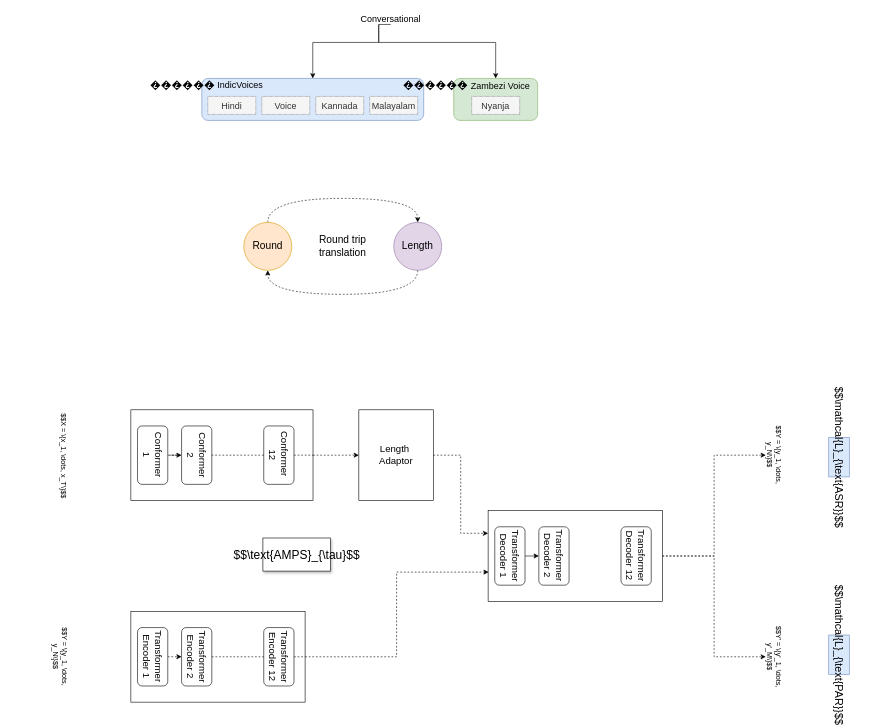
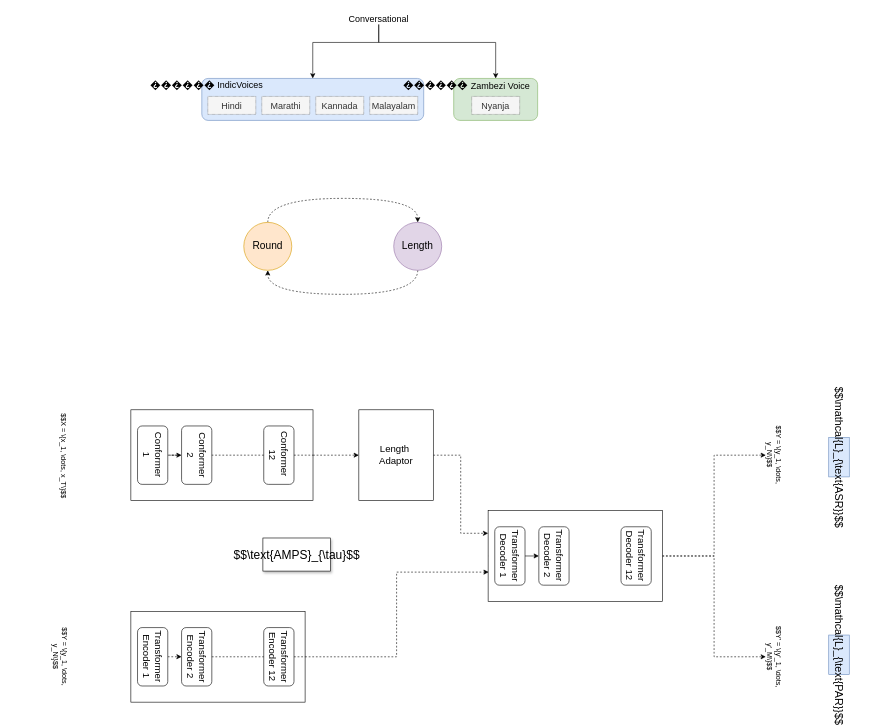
- <mxCell id="4" value="Conversational" style="text;align=center;verticalAlign=middle;whiteSpace=wrap;rounded=0;shadow=0;glass=0;textShadow=0;labelBorderColor=none;fontFamily=Helvetica;movable=1;resizable=1;rotatable=1;deletable=1;editable=1;locked=0;connectable=1;fontSize=15;" parent="1" vertex="1"><mxGeometry x="586" y="20" width="130" height="20" as="geometry" /></mxCell>
+ <mxCell id="4" value="Conversational" style="text;align=center;verticalAlign=middle;whiteSpace=wrap;rounded=0;shadow=0;glass=0;textShadow=0;labelBorderColor=none;fontFamily=Helvetica;movable=1;resizable=1;rotatable=1;deletable=1;editable=1;locked=0;connectable=1;fontSize=15;" parent="1" vertex="1"><mxGeometry x="566" y="20" width="130" height="20" as="geometry" /></mxCell>
- <mxCell id="7" value="Voice" style="rounded=0;whiteSpace=wrap;fillColor=#f5f5f5;fontColor=#333333;strokeColor=#666666;dashed=1;dashPattern=1 1;shadow=0;textShadow=0;labelBorderColor=none;fontFamily=Helvetica;movable=1;resizable=1;rotatable=1;deletable=1;editable=1;locked=0;connectable=1;fontSize=15;" parent="1" vertex="1"><mxGeometry x="436" y="160" width="80" height="30" as="geometry" /></mxCell>
+ <mxCell id="7" value="Marathi" style="rounded=0;whiteSpace=wrap;fillColor=#f5f5f5;fontColor=#333333;strokeColor=#666666;dashed=1;dashPattern=1 1;shadow=0;textShadow=0;labelBorderColor=none;fontFamily=Helvetica;movable=1;resizable=1;rotatable=1;deletable=1;editable=1;locked=0;connectable=1;fontSize=15;" parent="1" vertex="1"><mxGeometry x="436" y="160" width="80" height="30" as="geometry" /></mxCell>
- <mxCell id="20" value="Round trip translation" style="text;html=1;align=center;verticalAlign=middle;whiteSpace=wrap;rounded=0;fontSize=17;" vertex="1" parent="1"><mxGeometry x="496" y="395" width="150" height="30" as="geometry" /></mxCell>
